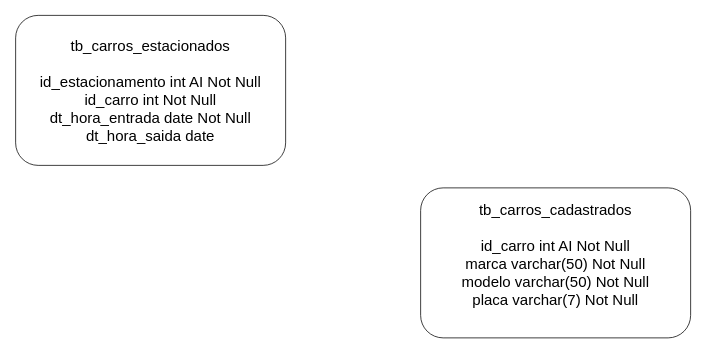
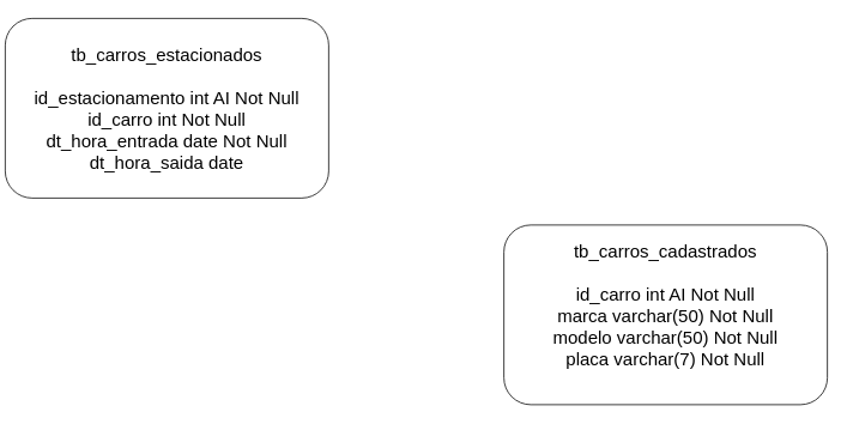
- <mxCell id="2" value="&lt;font style=&quot;font-size: 20px;&quot;&gt;tb_carros_estacionados&lt;br&gt;&lt;br&gt;&lt;/font&gt;&lt;div style=&quot;font-size: 20px;&quot;&gt;&lt;font style=&quot;font-size: 20px;&quot;&gt;id_estacionamento int AI Not Null&lt;/font&gt;&lt;/div&gt;&lt;div style=&quot;font-size: 20px;&quot;&gt;&lt;font style=&quot;font-size: 20px;&quot;&gt;id_carro int Not Null&lt;/font&gt;&lt;/div&gt;&lt;div style=&quot;font-size: 20px;&quot;&gt;&lt;font style=&quot;font-size: 20px;&quot;&gt;dt_hora_entrada date Not Null&lt;/font&gt;&lt;/div&gt;&lt;div style=&quot;font-size: 20px;&quot;&gt;&lt;font style=&quot;font-size: 20px;&quot;&gt;dt_hora_saida date&lt;/font&gt;&lt;/div&gt;" style="rounded=1;whiteSpace=wrap;html=1;" vertex="1" parent="1"><mxGeometry x="20" y="20" width="360" height="200" as="geometry" /></mxCell>
+ <mxCell id="2" value="&lt;font style=&quot;font-size: 20px;&quot;&gt;tb_carros_estacionados&lt;br&gt;&lt;br&gt;&lt;/font&gt;&lt;div style=&quot;font-size: 20px;&quot;&gt;&lt;font style=&quot;font-size: 20px;&quot;&gt;id_estacionamento int AI Not Null&lt;/font&gt;&lt;/div&gt;&lt;div style=&quot;font-size: 20px;&quot;&gt;&lt;font style=&quot;font-size: 20px;&quot;&gt;id_carro int Not Null&lt;/font&gt;&lt;/div&gt;&lt;div style=&quot;font-size: 20px;&quot;&gt;&lt;font style=&quot;font-size: 20px;&quot;&gt;dt_hora_entrada date Not Null&lt;/font&gt;&lt;/div&gt;&lt;div style=&quot;font-size: 20px;&quot;&gt;&lt;font style=&quot;font-size: 20px;&quot;&gt;dt_hora_saida date&lt;/font&gt;&lt;/div&gt;" style="rounded=1;whiteSpace=wrap;html=1;" vertex="1" parent="1"><mxGeometry x="5" y="20" width="360" height="200" as="geometry" /></mxCell>
